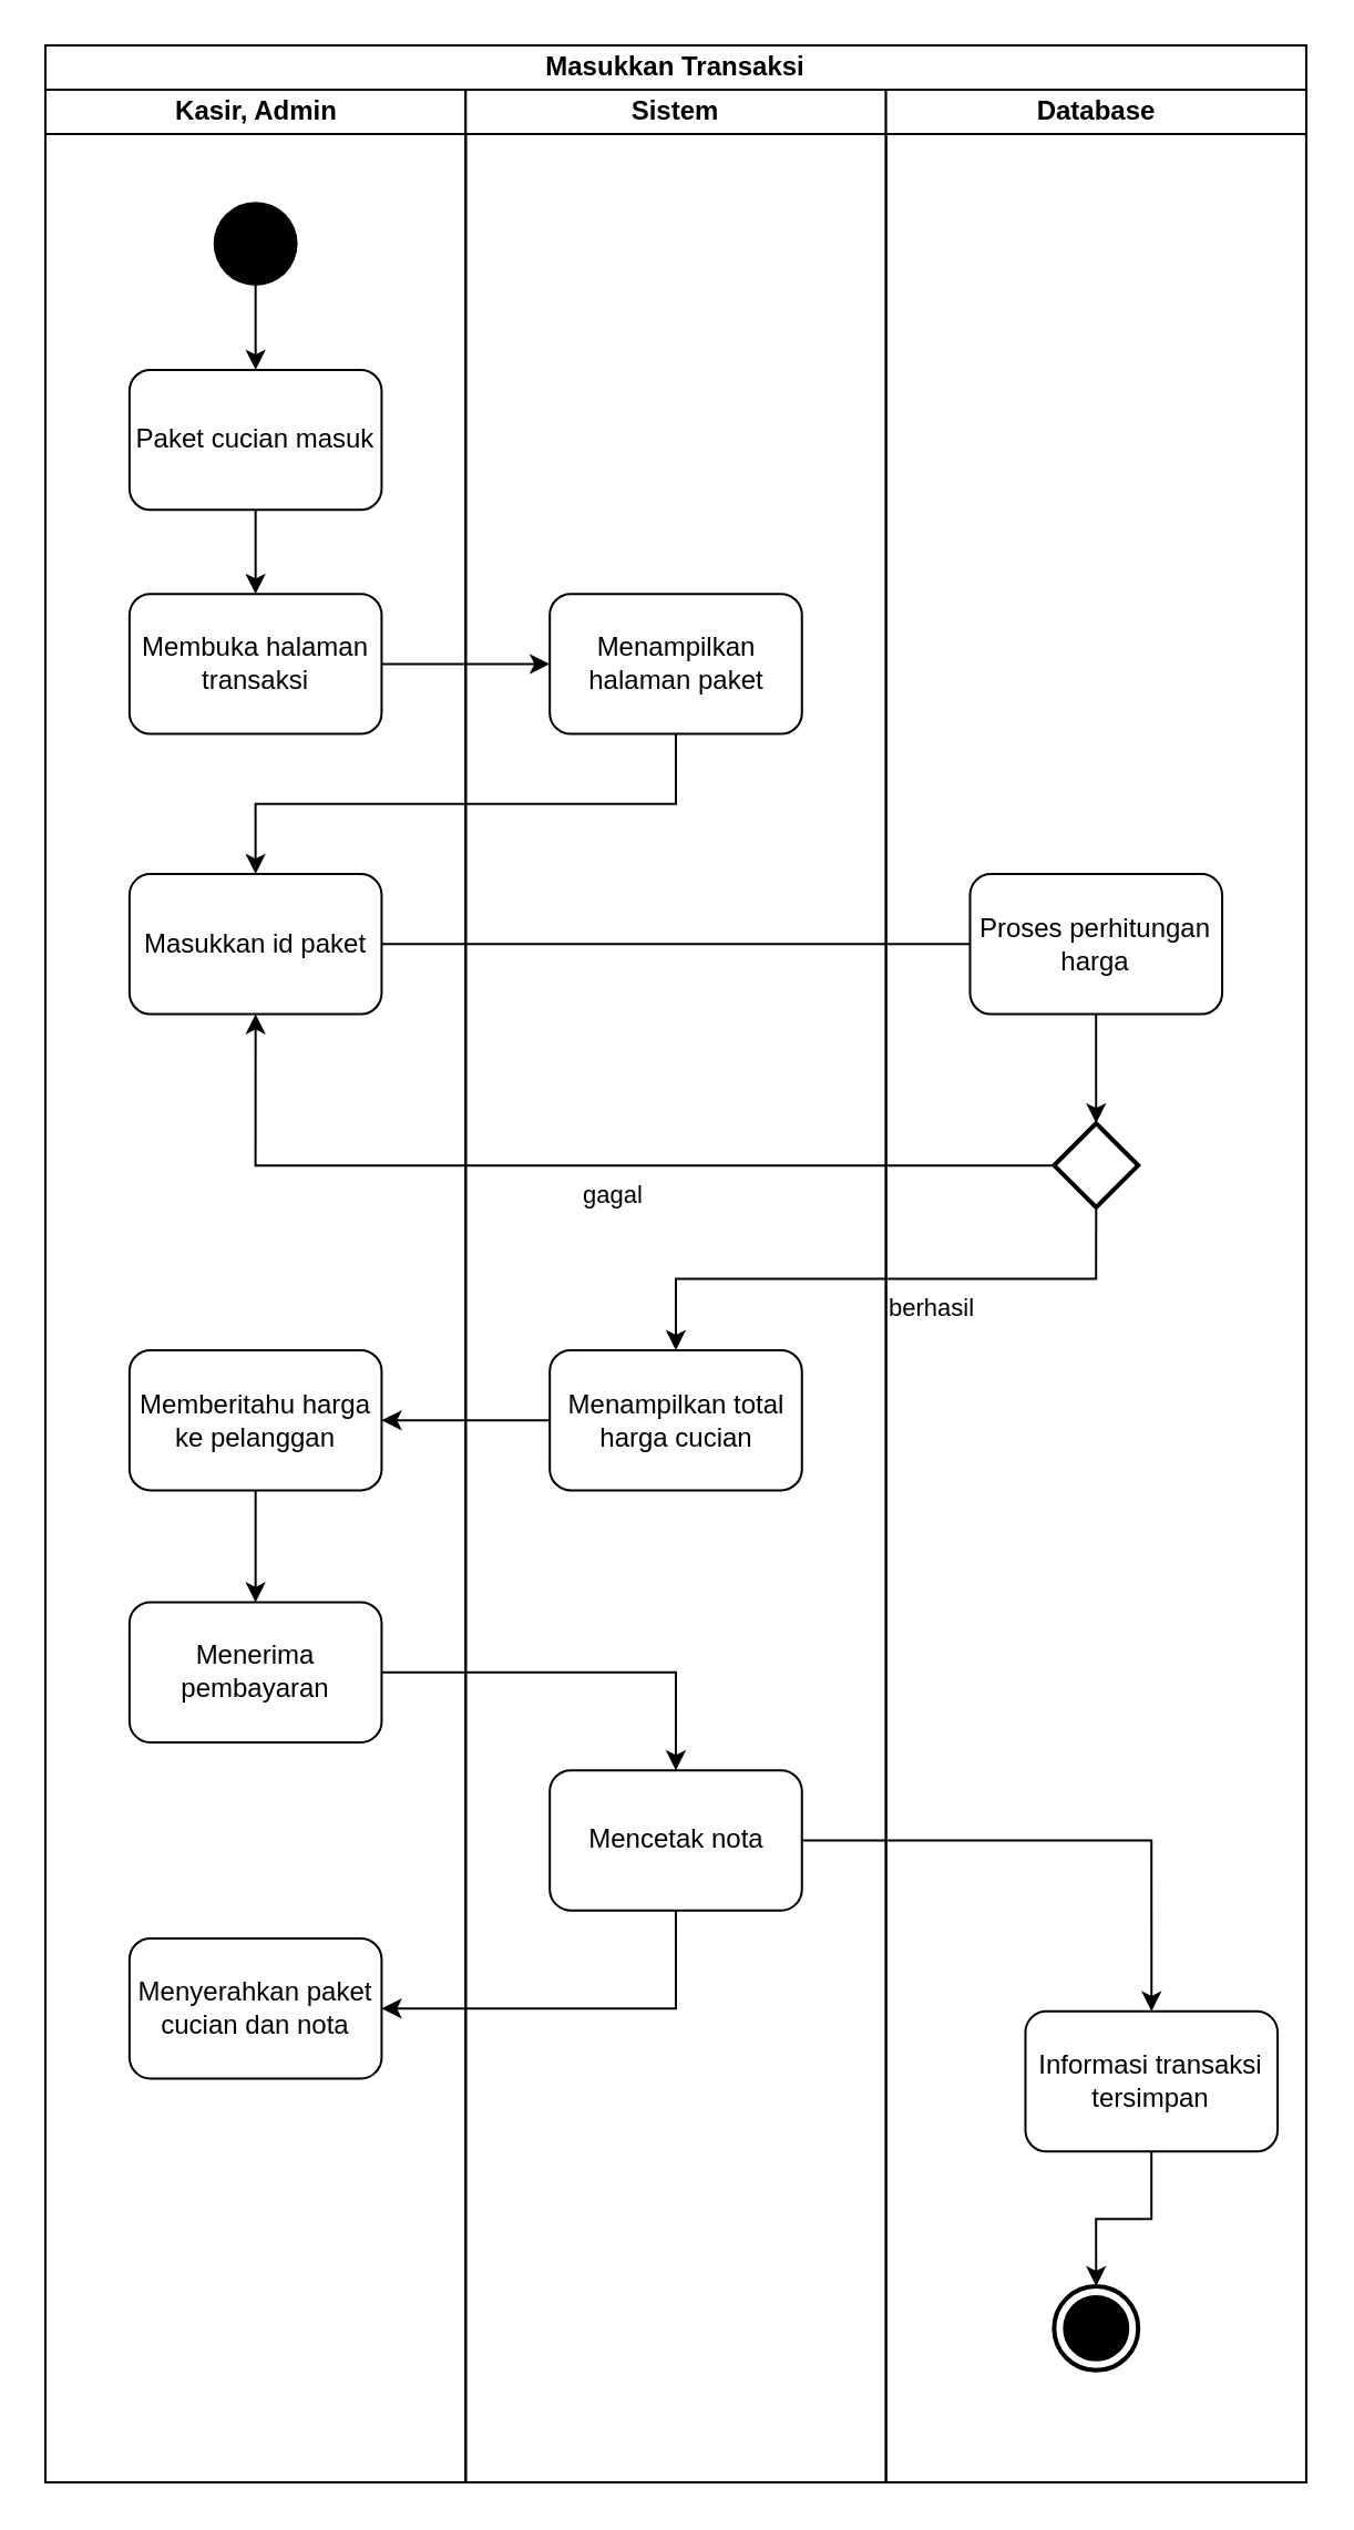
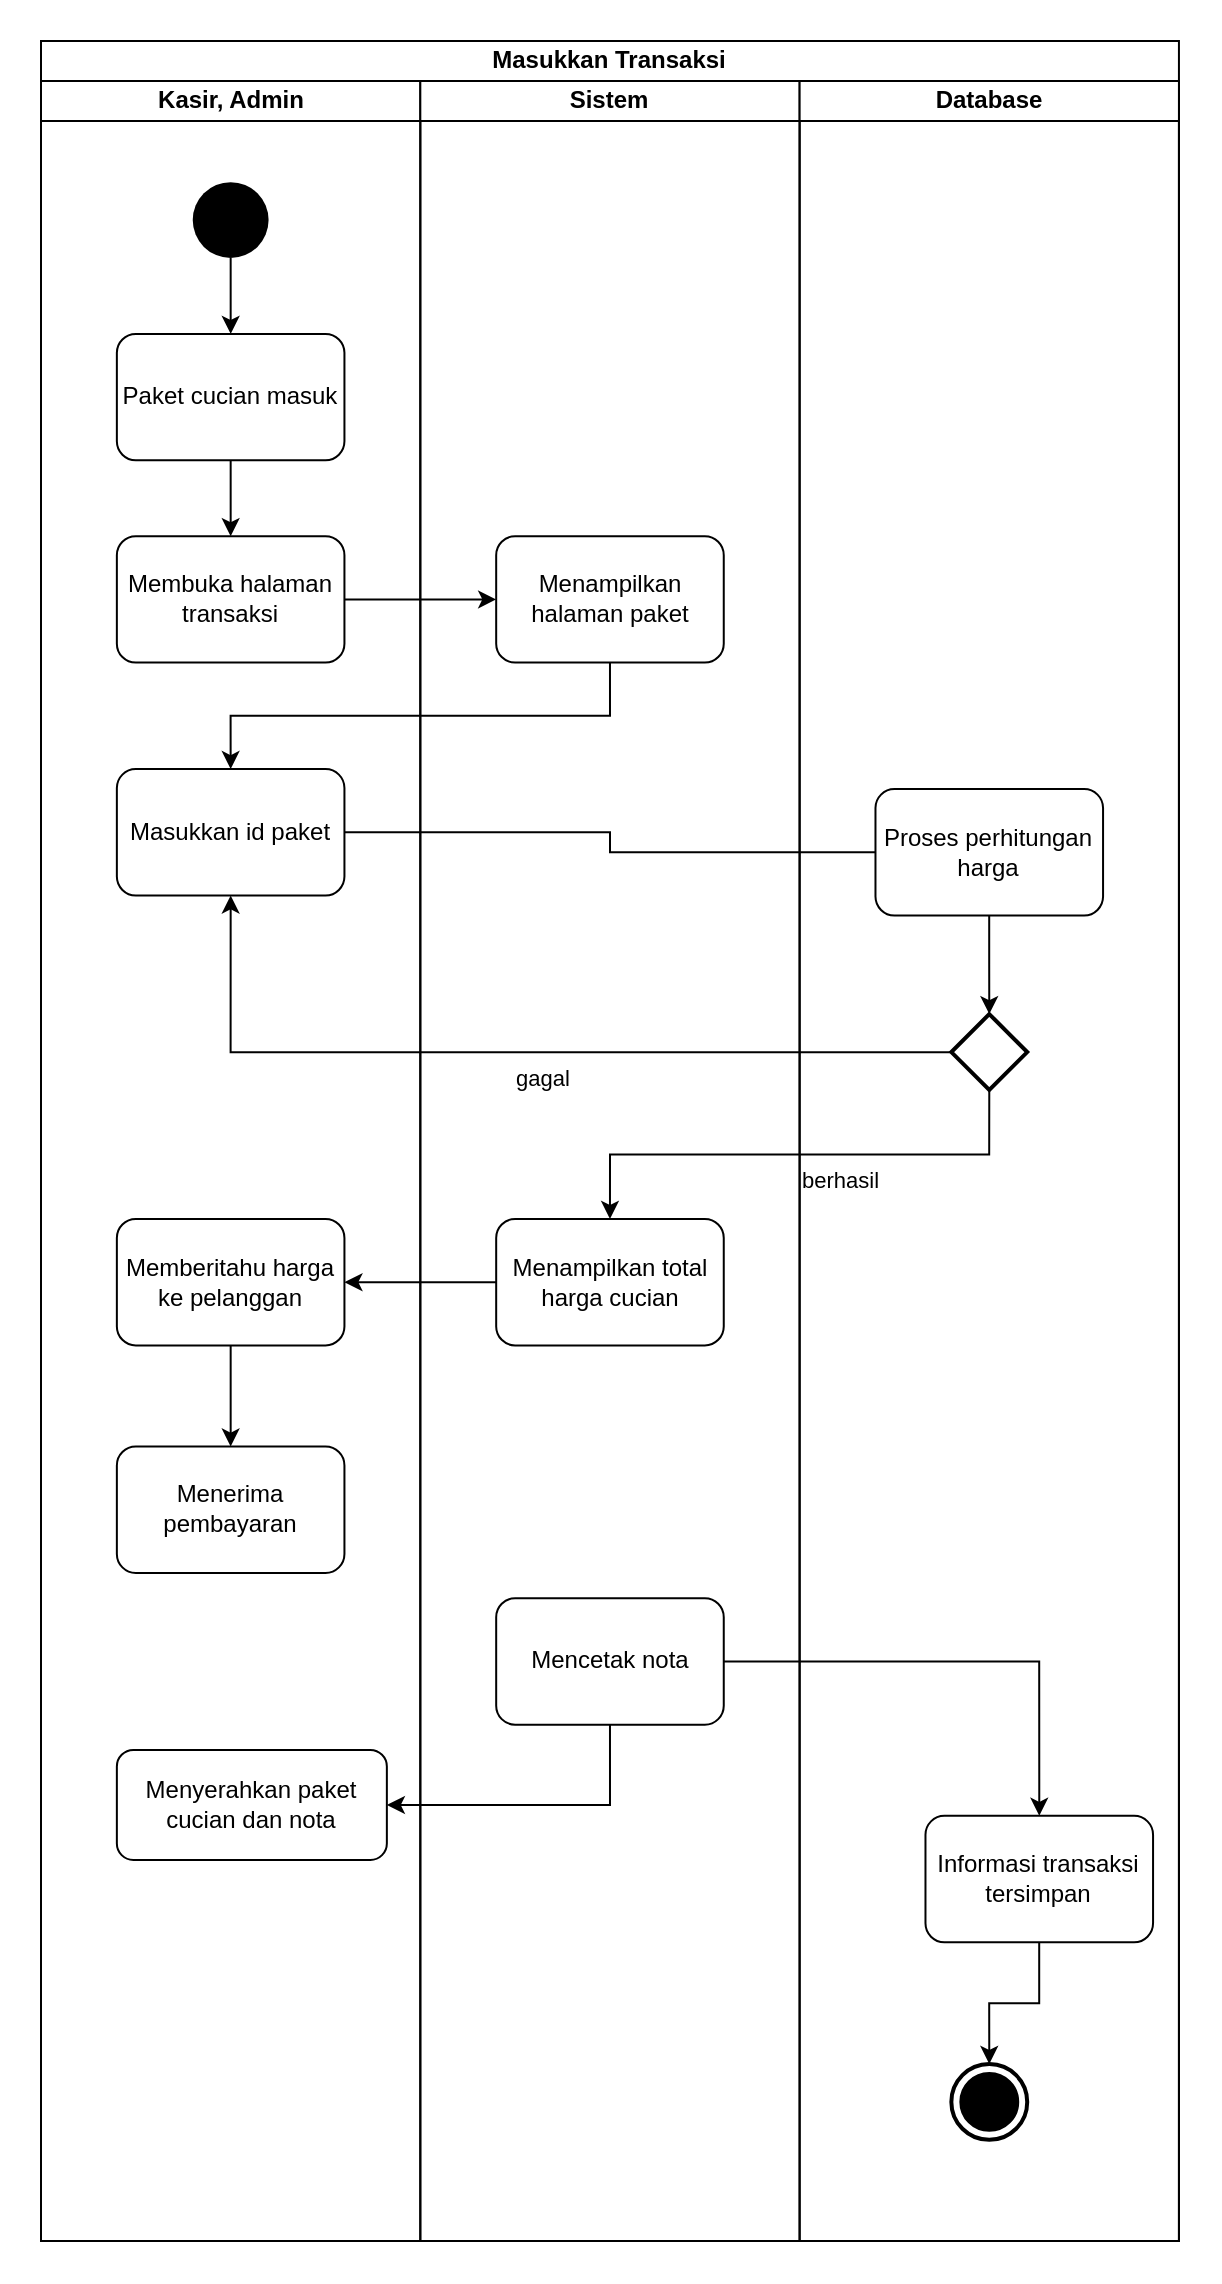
- <mxCell id="10" value="Masukkan id paket" style="shape=rect;html=1;rounded=1;whiteSpace=wrap;align=center;" parent="4" vertex="1"><mxGeometry x="37.931" y="354.023" width="113.794" height="63.218" as="geometry" /></mxCell>
+ <mxCell id="10" value="Masukkan id paket" style="shape=rect;html=1;rounded=1;whiteSpace=wrap;align=center;" parent="4" vertex="1"><mxGeometry x="37.931" y="344.023" width="113.794" height="63.218" as="geometry" /></mxCell>
- <mxCell id="32" style="edgeStyle=orthogonalEdgeStyle;rounded=0;orthogonalLoop=1;jettySize=auto;html=1;entryX=0.5;entryY=0;entryDx=0;entryDy=0;" parent="3" source="14" target="18" edge="1"><mxGeometry relative="1" as="geometry" /></mxCell>
- <mxCell id="13" value="Menyerahkan paket cucian dan nota" style="shape=rect;html=1;rounded=1;whiteSpace=wrap;align=center;" parent="4" vertex="1"><mxGeometry x="37.931" y="834.483" width="113.794" height="63.218" as="geometry" /></mxCell>
+ <mxCell id="13" value="Menyerahkan paket cucian dan nota" style="shape=rect;html=1;rounded=1;whiteSpace=wrap;align=center;" parent="4" vertex="1"><mxGeometry x="37.931" y="834.483" width="135" height="55" as="geometry" /></mxCell>
